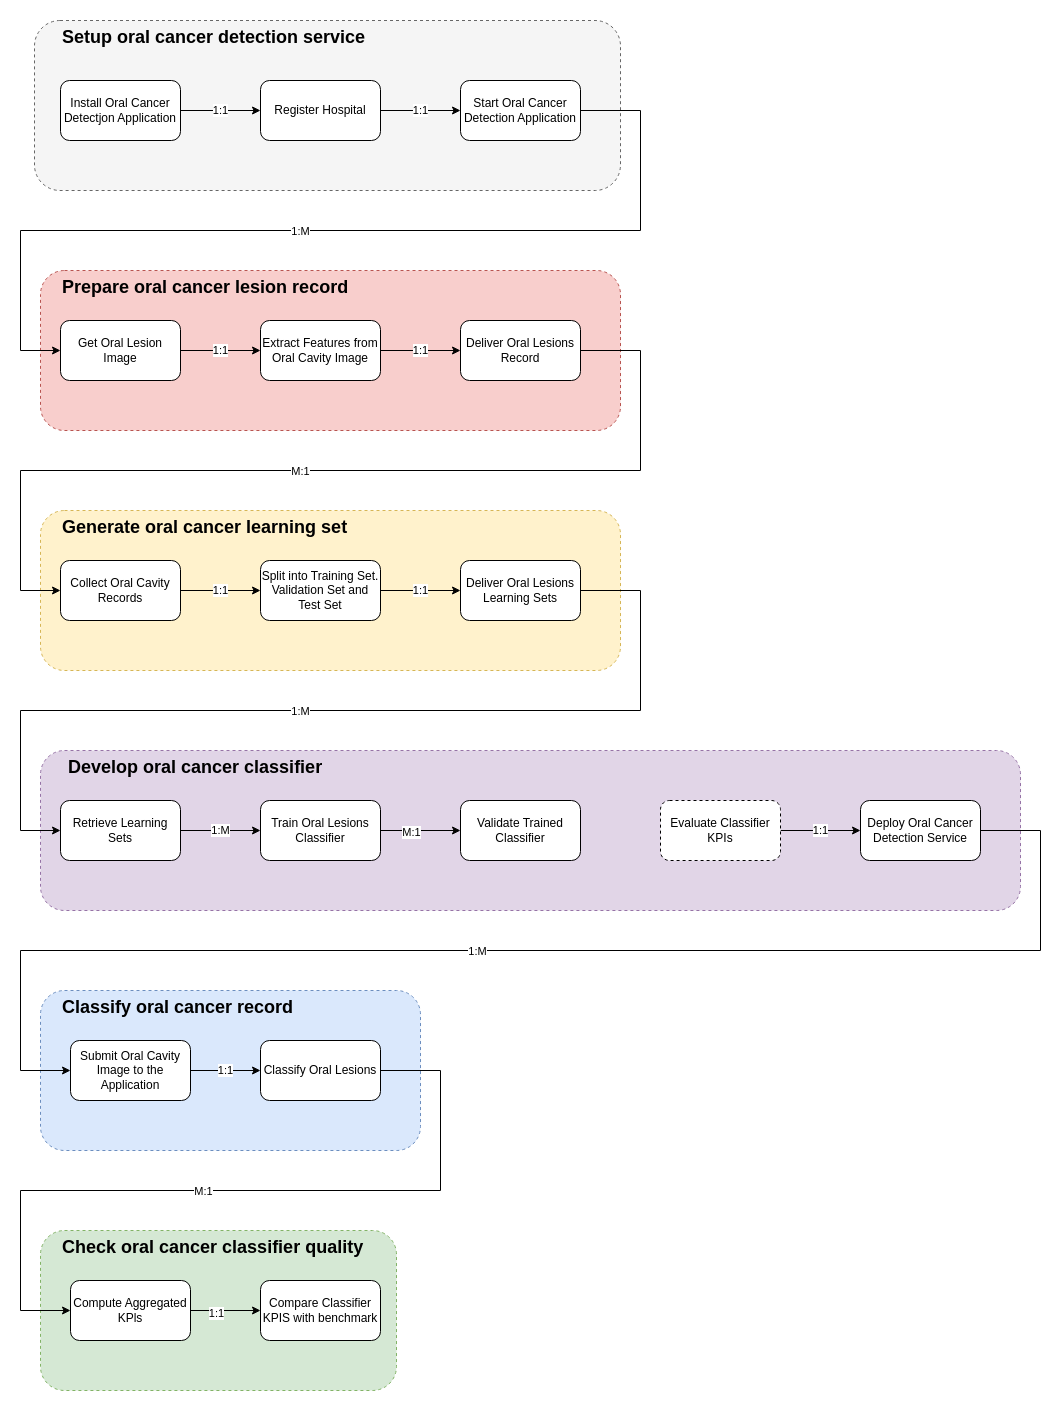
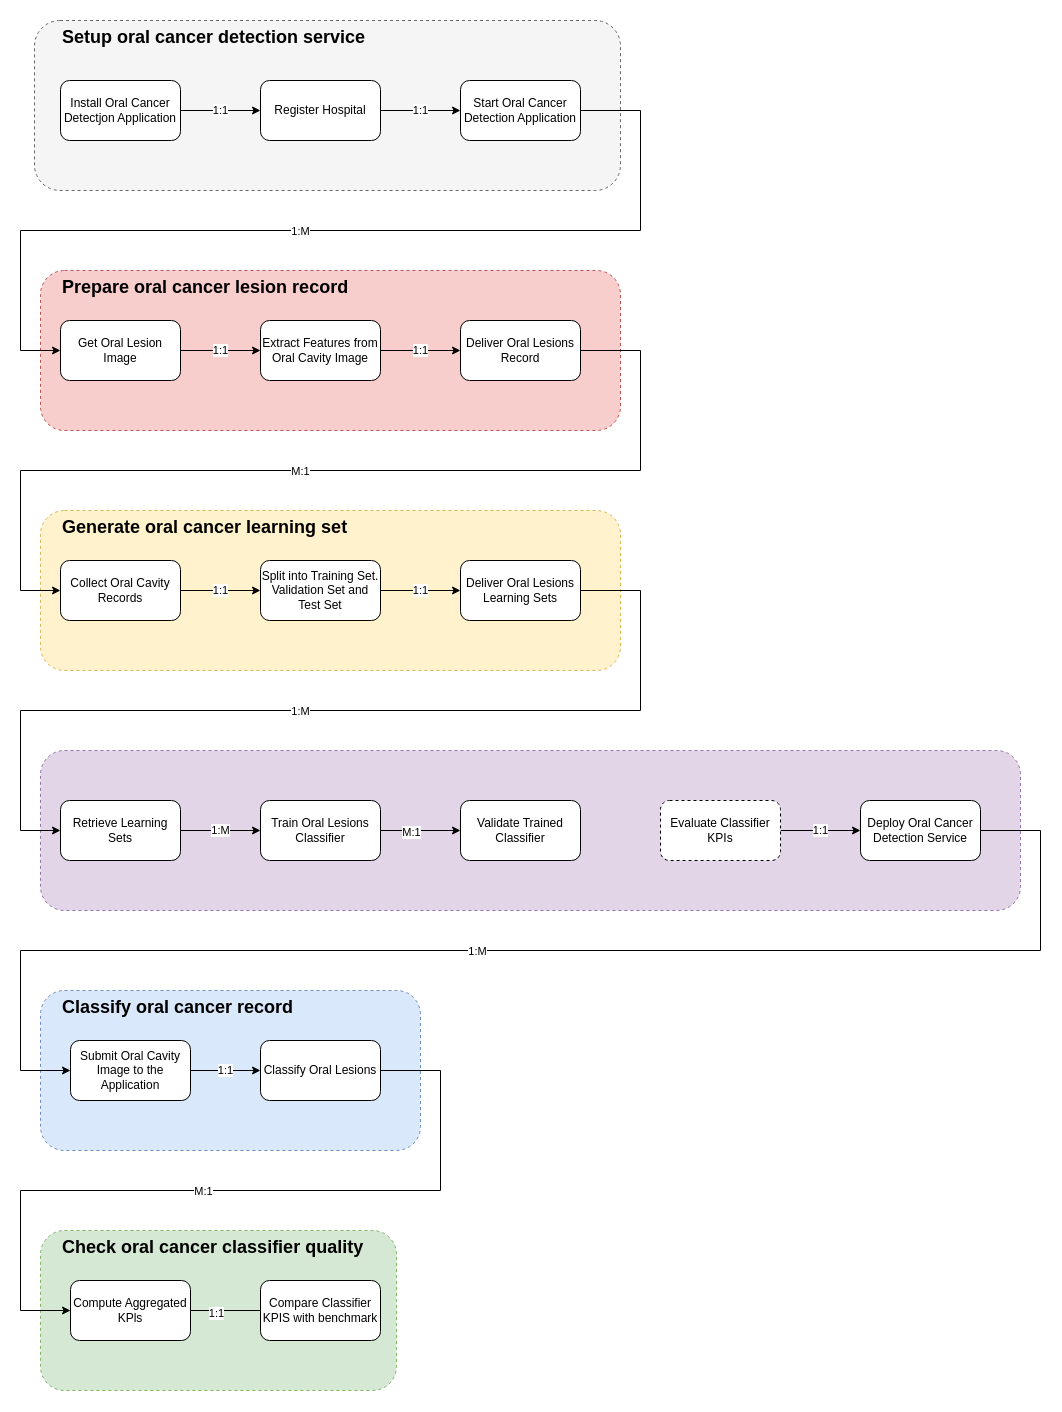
- <mxCell id="9" value="&lt;span style=&quot;font-size: 18px&quot;&gt;&lt;b&gt;Develop oral cancer classifier&lt;/b&gt;&lt;/span&gt;" style="text;whiteSpace=wrap;html=1;" parent="1" vertex="1"><mxGeometry x="66" y="750" width="470" height="30" as="geometry" /></mxCell>
- <mxCell id="43" style="edgeStyle=orthogonalEdgeStyle;rounded=0;orthogonalLoop=1;jettySize=auto;html=1;exitX=1;exitY=0.5;exitDx=0;exitDy=0;entryX=0;entryY=0.5;entryDx=0;entryDy=0;" parent="1" source="45" target="46" edge="1"><mxGeometry relative="1" as="geometry" /></mxCell>
+ <mxCell id="43" style="edgeStyle=orthogonalEdgeStyle;rounded=0;orthogonalLoop=1;jettySize=auto;html=1;exitX=1;exitY=0.5;exitDx=0;exitDy=0;entryX=0;entryY=0.5;entryDx=0;entryDy=0;endArrow=none;" parent="1" source="45" target="46" edge="1"><mxGeometry relative="1" as="geometry" /></mxCell>
